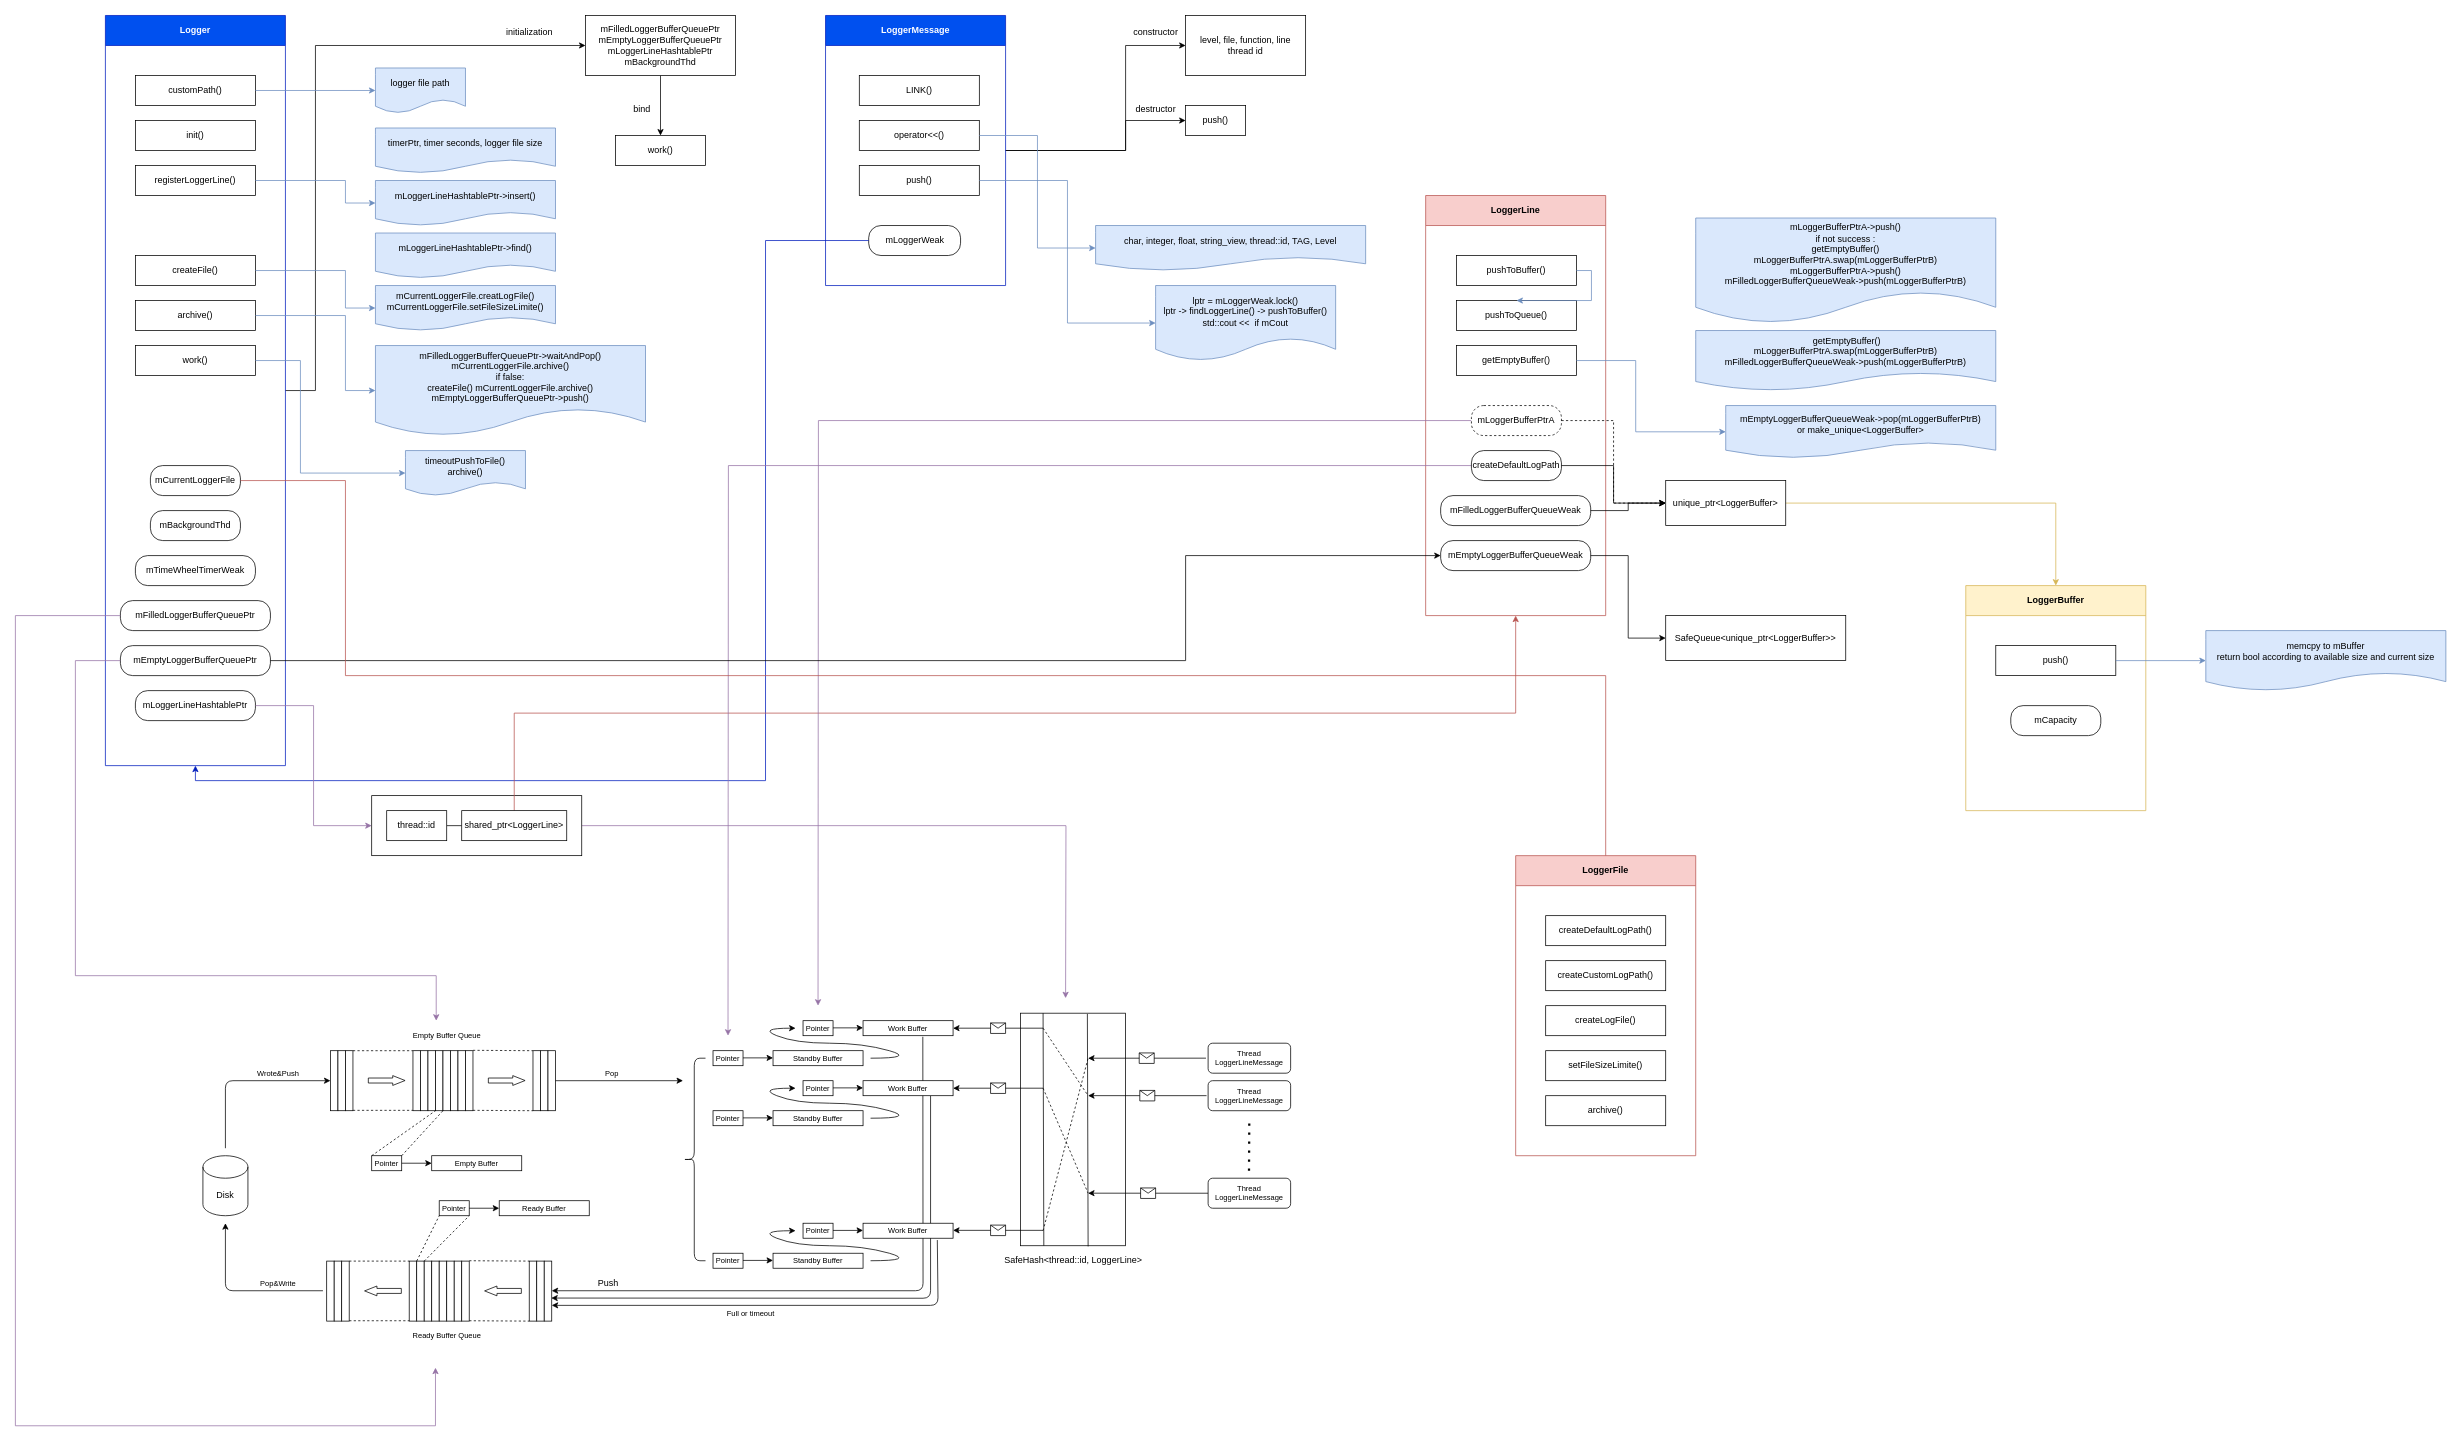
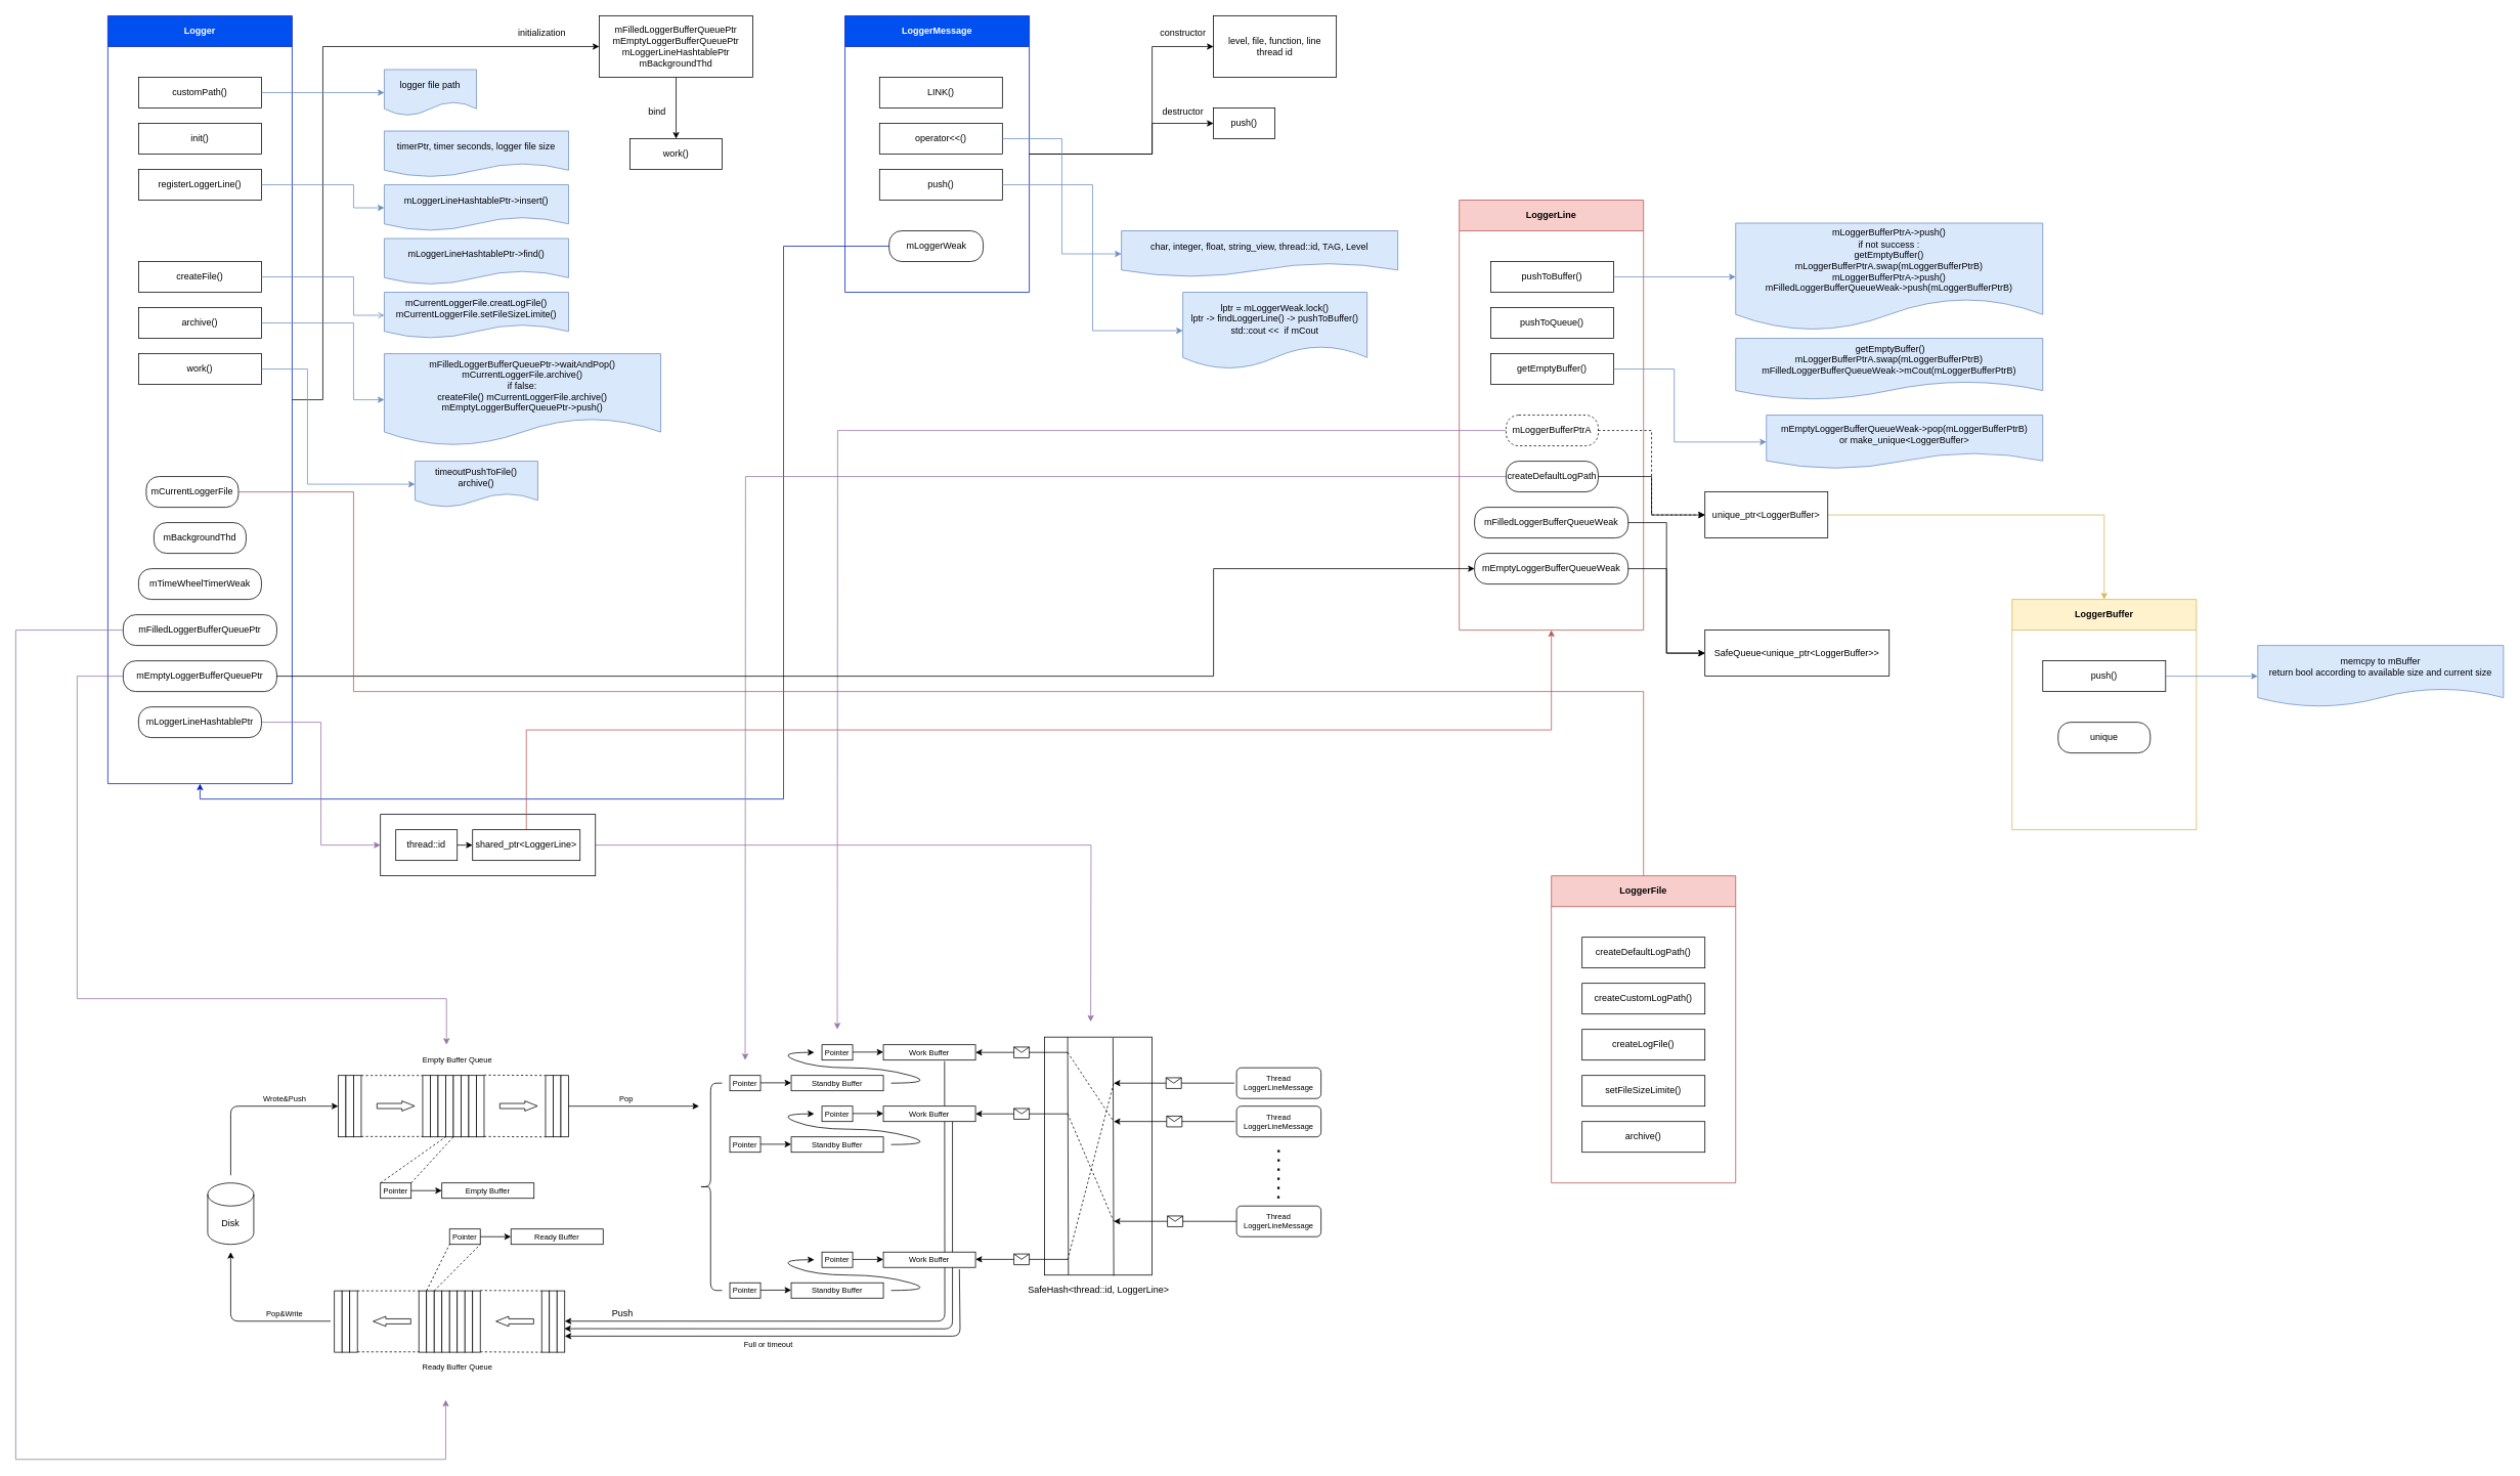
- <mxCell id="176" style="edgeStyle=orthogonalEdgeStyle;rounded=0;orthogonalLoop=1;jettySize=auto;html=1;exitX=1;exitY=0.5;exitDx=0;exitDy=0;fillColor=#dae8fc;strokeColor=#6c8ebf;" parent="1" source="149" target="150" edge="1"><mxGeometry relative="1" as="geometry" /></mxCell>
+ <mxCell id="176" style="edgeStyle=orthogonalEdgeStyle;rounded=0;orthogonalLoop=1;jettySize=auto;html=1;exitX=1;exitY=0.5;exitDx=0;exitDy=0;entryX=0;entryY=0.5;entryDx=0;entryDy=0;fillColor=#dae8fc;strokeColor=#6c8ebf;" parent="1" source="149" target="175" edge="1"><mxGeometry relative="1" as="geometry" /></mxCell>
- <mxCell id="198" style="edgeStyle=orthogonalEdgeStyle;rounded=0;orthogonalLoop=1;jettySize=auto;html=1;exitX=1;exitY=0.5;exitDx=0;exitDy=0;entryX=0;entryY=0.5;entryDx=0;entryDy=0;fillColor=#dae8fc;strokeColor=#6c8ebf;" parent="1" source="116" target="196" edge="1"><mxGeometry relative="1" as="geometry"><Array as="points"><mxPoint x="460" y="360" /><mxPoint x="460" y="410" /></Array></mxGeometry></mxCell>
+ <mxCell id="198" style="edgeStyle=orthogonalEdgeStyle;rounded=0;orthogonalLoop=1;jettySize=auto;html=1;exitX=1;exitY=0.5;exitDx=0;exitDy=0;entryX=0;entryY=0.5;entryDx=0;entryDy=0;fillColor=#dae8fc;strokeColor=#6c8ebf;endArrow=open;" parent="1" source="116" target="196" edge="1"><mxGeometry relative="1" as="geometry"><Array as="points"><mxPoint x="460" y="360" /><mxPoint x="460" y="410" /></Array></mxGeometry></mxCell>
- <mxCell id="177" value="&lt;div&gt;&amp;nbsp;getEmptyBuffer()&lt;/div&gt;&lt;div&gt;&lt;span style=&quot;background-color: initial;&quot;&gt;mLoggerBufferPtrA.swap(mLoggerBufferPtrB)&lt;/span&gt;&lt;/div&gt;&lt;div&gt;&lt;span style=&quot;background-color: initial;&quot;&gt;mFilledLoggerBufferQueueWeak-&amp;gt;push(mLoggerBufferPtrB)&lt;/span&gt;&lt;/div&gt;" style="shape=document;whiteSpace=wrap;html=1;boundedLbl=1;fillColor=#dae8fc;strokeColor=#6c8ebf;" parent="1" vertex="1"><mxGeometry x="2260" y="440" width="400" height="80" as="geometry" /></mxCell>
+ <mxCell id="177" value="&lt;div&gt;&amp;nbsp;getEmptyBuffer()&lt;/div&gt;&lt;div&gt;&lt;span style=&quot;background-color: initial;&quot;&gt;mLoggerBufferPtrA.swap(mLoggerBufferPtrB)&lt;/span&gt;&lt;/div&gt;&lt;div&gt;&lt;span style=&quot;background-color: initial;&quot;&gt;mFilledLoggerBufferQueueWeak-&amp;gt;mCout(mLoggerBufferPtrB)&lt;/span&gt;&lt;/div&gt;" style="shape=document;whiteSpace=wrap;html=1;boundedLbl=1;fillColor=#dae8fc;strokeColor=#6c8ebf;" parent="1" vertex="1"><mxGeometry x="2260" y="440" width="400" height="80" as="geometry" /></mxCell>
- <mxCell id="119" value="mCurrentLoggerFile" style="rounded=1;whiteSpace=wrap;html=1;arcSize=41;" parent="112" vertex="1"><mxGeometry x="60" y="600" width="120" height="40" as="geometry" /></mxCell>
+ <mxCell id="119" value="mCurrentLoggerFile" style="rounded=1;whiteSpace=wrap;html=1;arcSize=41;" parent="112" vertex="1"><mxGeometry x="50" y="600" width="120" height="40" as="geometry" /></mxCell>
- <mxCell id="170" style="edgeStyle=orthogonalEdgeStyle;rounded=0;orthogonalLoop=1;jettySize=auto;html=1;exitX=1;exitY=0.5;exitDx=0;exitDy=0;" parent="1" source="156" target="172" edge="1"><mxGeometry relative="1" as="geometry" /></mxCell>
+ <mxCell id="170" style="edgeStyle=orthogonalEdgeStyle;rounded=0;orthogonalLoop=1;jettySize=auto;html=1;exitX=1;exitY=0.5;exitDx=0;exitDy=0;entryX=0;entryY=0.5;entryDx=0;entryDy=0;" parent="1" source="156" target="168" edge="1"><mxGeometry relative="1" as="geometry" /></mxCell>
- <mxCell id="166" value="mCapacity" style="rounded=1;whiteSpace=wrap;html=1;arcSize=41;" parent="164" vertex="1"><mxGeometry x="60" y="160" width="120" height="40" as="geometry" /></mxCell>
+ <mxCell id="166" value="unique" style="rounded=1;whiteSpace=wrap;html=1;arcSize=41;" parent="164" vertex="1"><mxGeometry x="60" y="160" width="120" height="40" as="geometry" /></mxCell>
- <mxCell id="143" style="edgeStyle=orthogonalEdgeStyle;rounded=0;orthogonalLoop=1;jettySize=auto;html=1;exitX=1;exitY=0.5;exitDx=0;exitDy=0;entryX=0;entryY=0.5;entryDx=0;entryDy=0;endArrow=none;" parent="1" source="144" target="146" edge="1"><mxGeometry relative="1" as="geometry" /></mxCell>
+ <mxCell id="143" style="edgeStyle=orthogonalEdgeStyle;rounded=0;orthogonalLoop=1;jettySize=auto;html=1;exitX=1;exitY=0.5;exitDx=0;exitDy=0;entryX=0;entryY=0.5;entryDx=0;entryDy=0;" parent="1" source="144" target="146" edge="1"><mxGeometry relative="1" as="geometry" /></mxCell>
